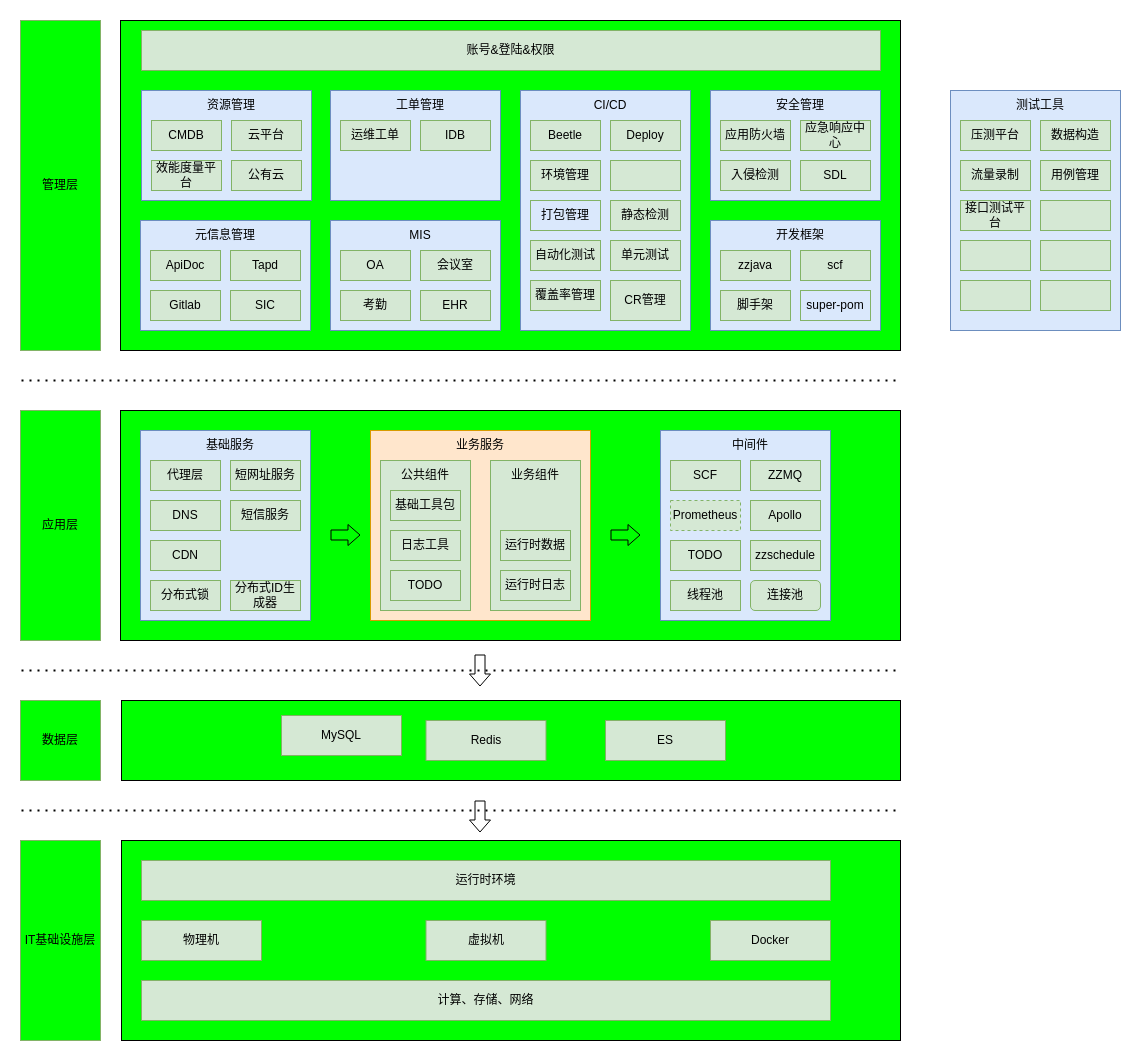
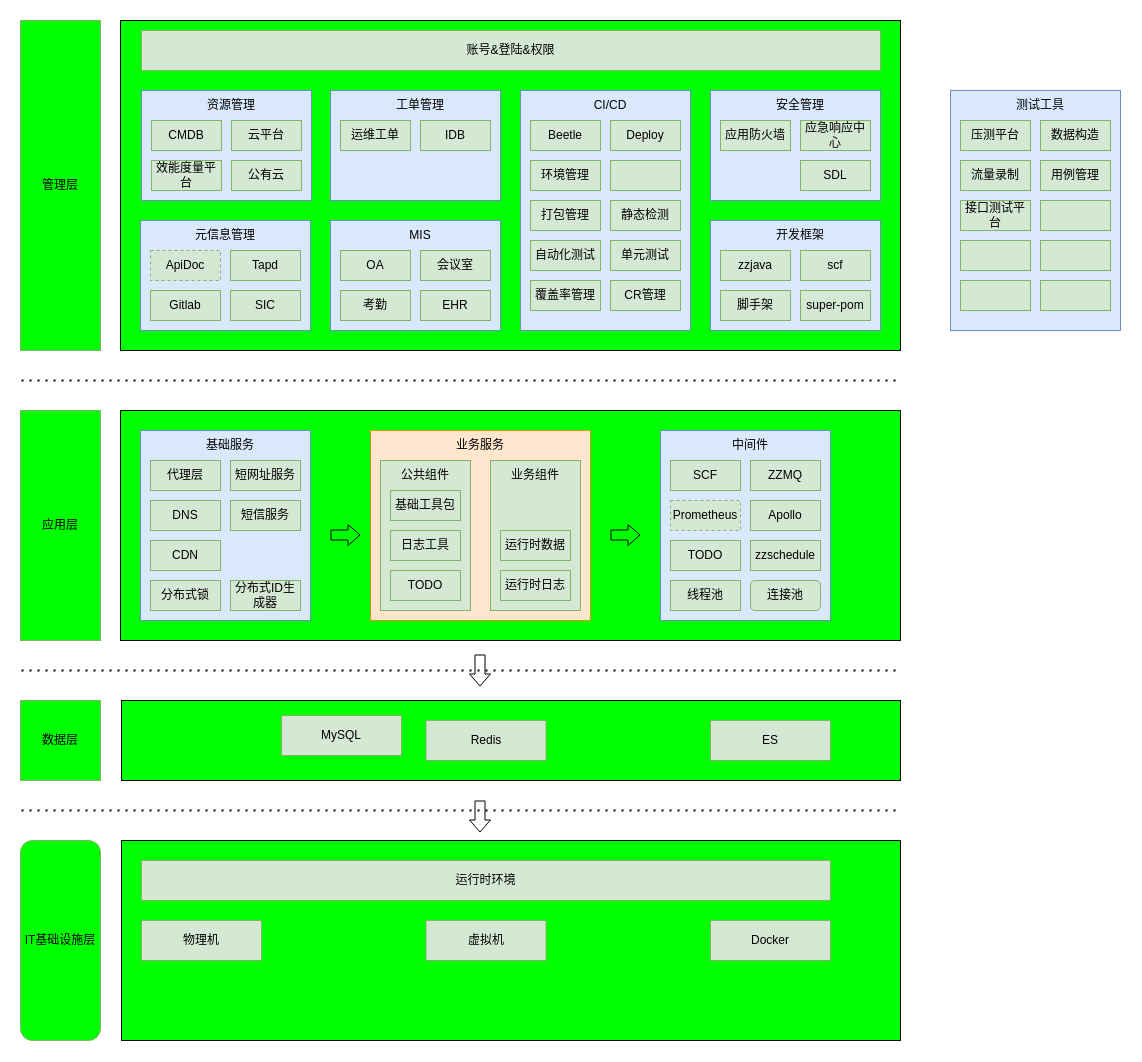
- <mxCell id="87" value="入侵检测" style="rounded=0;whiteSpace=wrap;html=1;fillColor=#d5e8d4;strokeColor=#82b366;" parent="1" vertex="1"><mxGeometry x="720" y="160" width="70" height="30" as="geometry" /></mxCell>
- <mxCell id="60" value="打包管理" style="rounded=0;whiteSpace=wrap;html=1;fillColor=#dae8fc;strokeColor=#82b366;" parent="1" vertex="1"><mxGeometry x="530" y="200" width="70" height="30" as="geometry" /></mxCell>
+ <mxCell id="60" value="打包管理" style="rounded=0;whiteSpace=wrap;html=1;fillColor=#d5e8d4;strokeColor=#82b366;" parent="1" vertex="1"><mxGeometry x="530" y="200" width="70" height="30" as="geometry" /></mxCell>
- <mxCell id="72" value="ApiDoc" style="rounded=0;whiteSpace=wrap;html=1;fillColor=#d5e8d4;strokeColor=#82b366;" parent="1" vertex="1"><mxGeometry x="150" y="250" width="70" height="30" as="geometry" /></mxCell>
+ <mxCell id="72" value="ApiDoc" style="rounded=0;whiteSpace=wrap;html=1;fillColor=#d5e8d4;strokeColor=#82b366;dashed=1;" parent="1" vertex="1"><mxGeometry x="150" y="250" width="70" height="30" as="geometry" /></mxCell>
- <mxCell id="101" value="CR管理" style="rounded=0;whiteSpace=wrap;html=1;fillColor=#d5e8d4;strokeColor=#82b366;" vertex="1" parent="1"><mxGeometry x="610" y="280" width="70" height="40" as="geometry" /></mxCell>
+ <mxCell id="101" value="CR管理" style="rounded=0;whiteSpace=wrap;html=1;fillColor=#d5e8d4;strokeColor=#82b366;" vertex="1" parent="1"><mxGeometry x="610" y="280" width="70" height="30" as="geometry" /></mxCell>
- <mxCell id="95" value="super-pom" style="rounded=0;whiteSpace=wrap;html=1;fillColor=#dae8fc;strokeColor=#82b366;" parent="1" vertex="1"><mxGeometry x="800" y="290" width="70" height="30" as="geometry" /></mxCell>
+ <mxCell id="95" value="super-pom" style="rounded=0;whiteSpace=wrap;html=1;fillColor=#d5e8d4;strokeColor=#82b366;" parent="1" vertex="1"><mxGeometry x="800" y="290" width="70" height="30" as="geometry" /></mxCell>
- <mxCell id="14" value="ES" style="rounded=0;whiteSpace=wrap;html=1;fillColor=#d5e8d4;strokeColor=#82b366;" parent="1" vertex="1"><mxGeometry x="605" y="720" width="120" height="40" as="geometry" /></mxCell>
+ <mxCell id="14" value="ES" style="rounded=0;whiteSpace=wrap;html=1;fillColor=#d5e8d4;strokeColor=#82b366;" parent="1" vertex="1"><mxGeometry x="710" y="720" width="120" height="40" as="geometry" /></mxCell>
- <mxCell id="3" value="IT基础设施层" style="rounded=0;whiteSpace=wrap;html=1;fillColor=#00FF00;strokeColor=#82b366;" parent="1" vertex="1"><mxGeometry x="20" y="840" width="80" height="200" as="geometry" /></mxCell>
+ <mxCell id="3" value="IT基础设施层" style="whiteSpace=wrap;html=1;fillColor=#00FF00;strokeColor=#82b366;rounded=1;" parent="1" vertex="1"><mxGeometry x="20" y="840" width="80" height="200" as="geometry" /></mxCell>
- <mxCell id="4" value="计算、存储、网络" style="rounded=0;whiteSpace=wrap;html=1;fillColor=#d5e8d4;strokeColor=#82b366;" parent="1" vertex="1"><mxGeometry x="141" y="980" width="689" height="40" as="geometry" /></mxCell>
